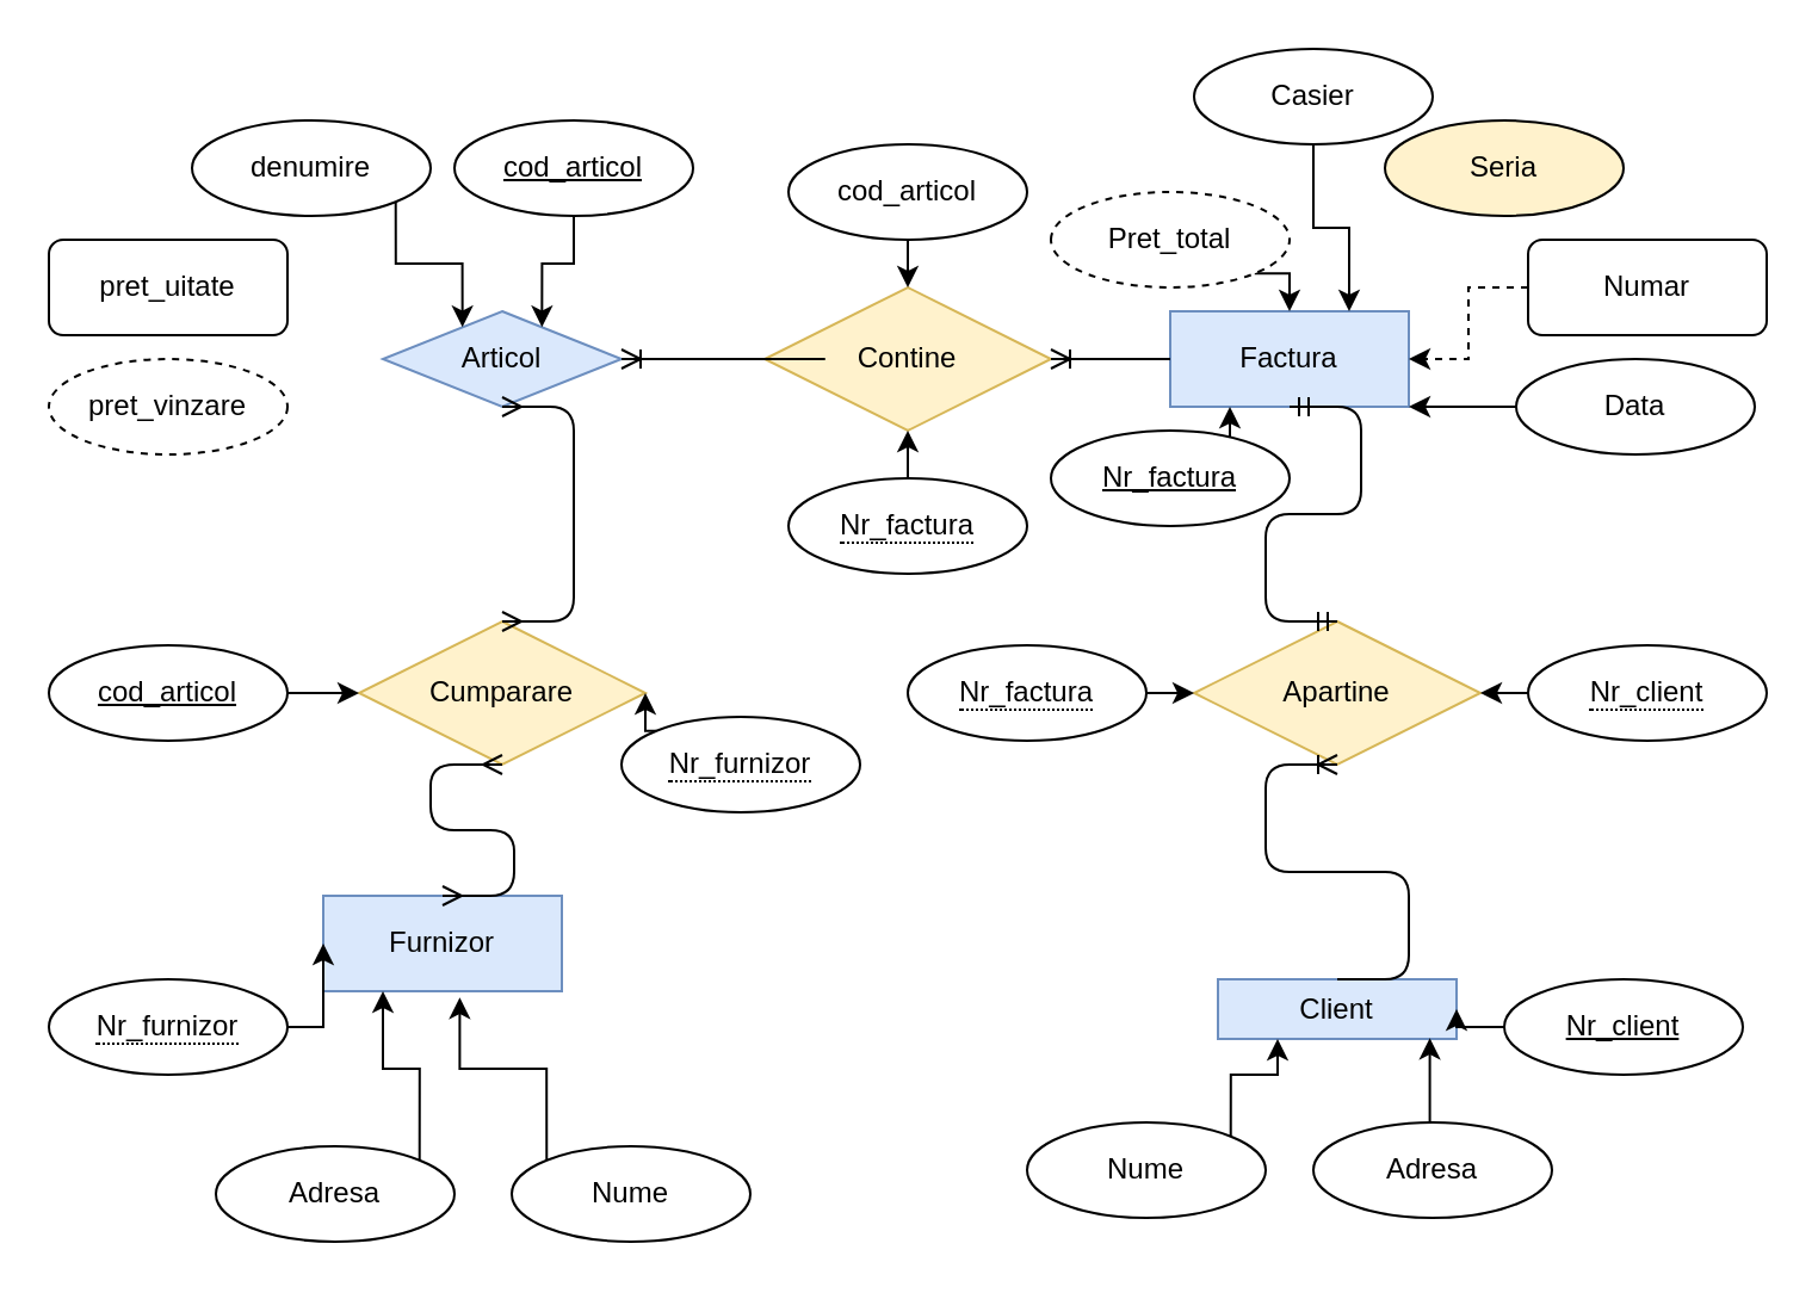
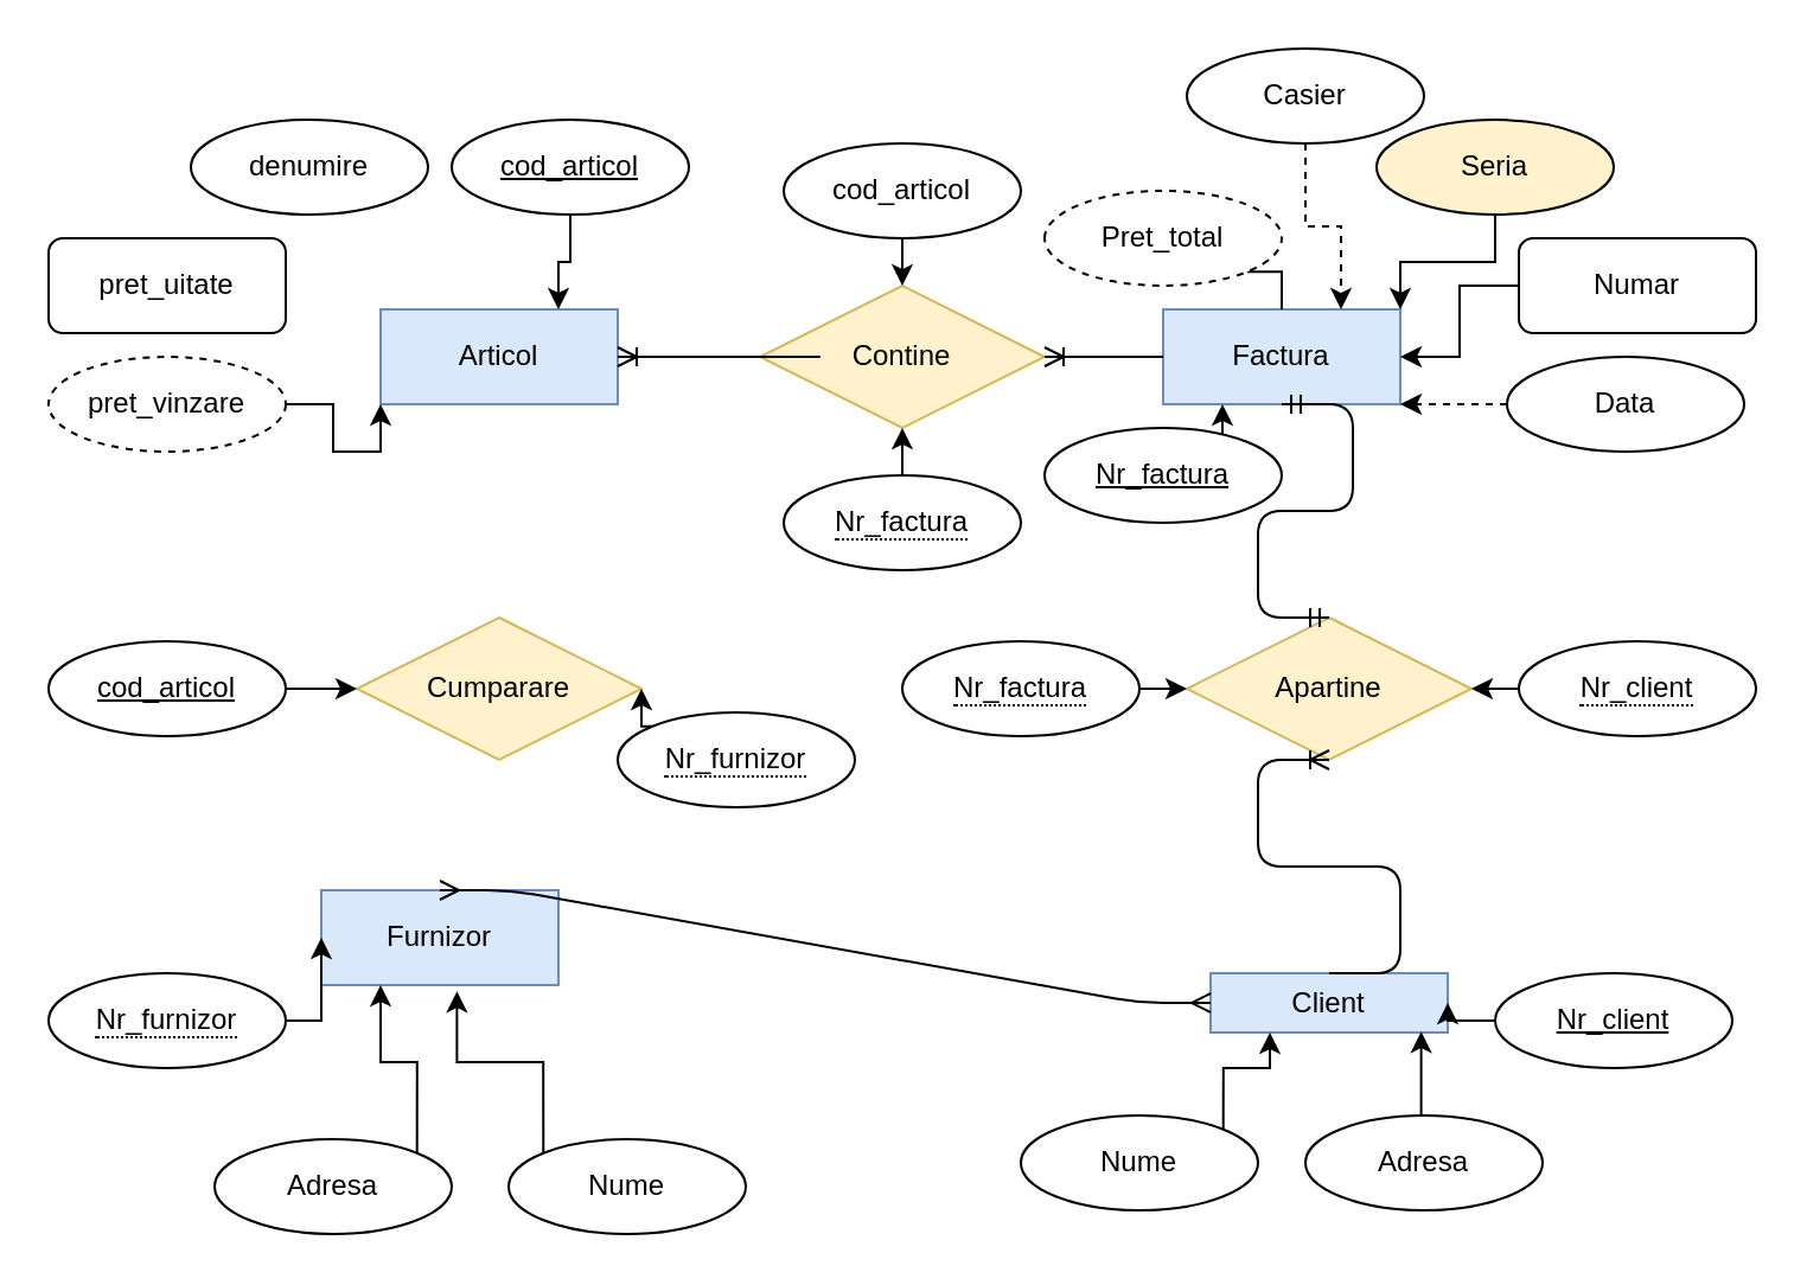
- <mxCell id="25" style="edgeStyle=orthogonalEdgeStyle;rounded=0;orthogonalLoop=1;jettySize=auto;html=1;exitX=0.5;exitY=0;exitDx=0;exitDy=0;entryX=0.75;entryY=0;entryDx=0;entryDy=0;" edge="1" parent="1" source="26" target="3"><mxGeometry relative="1" as="geometry" /></mxCell>
+ <mxCell id="25" style="edgeStyle=orthogonalEdgeStyle;rounded=0;orthogonalLoop=1;jettySize=auto;html=1;exitX=0.5;exitY=0;exitDx=0;exitDy=0;entryX=0.75;entryY=0;entryDx=0;entryDy=0;dashed=1;" edge="1" parent="1" source="26" target="3"><mxGeometry relative="1" as="geometry" /></mxCell>
- <mxCell id="9" style="edgeStyle=orthogonalEdgeStyle;rounded=0;orthogonalLoop=1;jettySize=auto;html=1;exitX=1;exitY=1;exitDx=0;exitDy=0;entryX=0.25;entryY=0;entryDx=0;entryDy=0;" edge="1" parent="1" source="10" target="2"><mxGeometry relative="1" as="geometry" /></mxCell>
+ <mxCell id="27" style="edgeStyle=orthogonalEdgeStyle;rounded=0;orthogonalLoop=1;jettySize=auto;html=1;exitX=0.5;exitY=0;exitDx=0;exitDy=0;entryX=1;entryY=0;entryDx=0;entryDy=0;" edge="1" parent="1" source="28" target="3"><mxGeometry relative="1" as="geometry" /></mxCell>
- <mxCell id="23" style="edgeStyle=orthogonalEdgeStyle;rounded=0;orthogonalLoop=1;jettySize=auto;html=1;exitX=0;exitY=0;exitDx=0;exitDy=0;entryX=0.5;entryY=0;entryDx=0;entryDy=0;" edge="1" parent="1" source="24" target="3"><mxGeometry relative="1" as="geometry" /></mxCell>
+ <mxCell id="23" style="edgeStyle=orthogonalEdgeStyle;rounded=0;orthogonalLoop=1;jettySize=auto;html=1;exitX=0;exitY=0;exitDx=0;exitDy=0;entryX=0.5;entryY=0;entryDx=0;entryDy=0;endArrow=none;" edge="1" parent="1" source="24" target="3"><mxGeometry relative="1" as="geometry" /></mxCell>
- <mxCell id="29" style="edgeStyle=orthogonalEdgeStyle;rounded=0;orthogonalLoop=1;jettySize=auto;html=1;exitX=1;exitY=0.5;exitDx=0;exitDy=0;entryX=1;entryY=0.5;entryDx=0;entryDy=0;dashed=1;" edge="1" parent="1" source="30" target="3"><mxGeometry relative="1" as="geometry" /></mxCell>
+ <mxCell id="29" style="edgeStyle=orthogonalEdgeStyle;rounded=0;orthogonalLoop=1;jettySize=auto;html=1;exitX=1;exitY=0.5;exitDx=0;exitDy=0;entryX=1;entryY=0.5;entryDx=0;entryDy=0;" edge="1" parent="1" source="30" target="3"><mxGeometry relative="1" as="geometry" /></mxCell>
- <mxCell id="2" value="Articol" style="rhombus;whiteSpace=wrap;html=1;align=center;fillColor=#dae8fc;strokeColor=#6c8ebf;" vertex="1" parent="1"><mxGeometry x="160" y="130" width="100" height="40" as="geometry" /></mxCell>
+ <mxCell id="2" value="Articol" style="whiteSpace=wrap;html=1;align=center;fillColor=#dae8fc;strokeColor=#6c8ebf;" vertex="1" parent="1"><mxGeometry x="160" y="130" width="100" height="40" as="geometry" /></mxCell>
- <mxCell id="31" value="" style="edgeStyle=orthogonalEdgeStyle;rounded=0;orthogonalLoop=1;jettySize=auto;html=1;" edge="1" parent="1" source="32" target="3"><mxGeometry relative="1" as="geometry"><Array as="points"><mxPoint x="610" y="170" /><mxPoint x="610" y="170" /></Array></mxGeometry></mxCell>
+ <mxCell id="31" value="" style="edgeStyle=orthogonalEdgeStyle;rounded=0;orthogonalLoop=1;jettySize=auto;html=1;dashed=1;" edge="1" parent="1" source="32" target="3"><mxGeometry relative="1" as="geometry"><Array as="points"><mxPoint x="610" y="170" /><mxPoint x="610" y="170" /></Array></mxGeometry></mxCell>
+ <mxCell id="14" style="edgeStyle=orthogonalEdgeStyle;rounded=0;orthogonalLoop=1;jettySize=auto;html=1;exitX=1;exitY=0.5;exitDx=0;exitDy=0;entryX=0;entryY=1;entryDx=0;entryDy=0;" edge="1" parent="1" source="15" target="2"><mxGeometry relative="1" as="geometry" /></mxCell>
- <mxCell id="17" value="" style="edgeStyle=entityRelationEdgeStyle;fontSize=12;html=1;endArrow=ERmany;startArrow=ERmany;entryX=0.5;entryY=1;entryDx=0;entryDy=0;exitX=0.5;exitY=0;exitDx=0;exitDy=0;" edge="1" parent="1" source="8" target="2"><mxGeometry width="100" height="100" relative="1" as="geometry"><mxPoint x="300" y="390" as="sourcePoint" /><mxPoint x="400" y="290" as="targetPoint" /></mxGeometry></mxCell>
- <mxCell id="18" value="" style="edgeStyle=entityRelationEdgeStyle;fontSize=12;html=1;endArrow=ERmany;startArrow=ERmany;exitX=0.5;exitY=0;exitDx=0;exitDy=0;entryX=0.5;entryY=1;entryDx=0;entryDy=0;" edge="1" parent="1" source="5" target="8"><mxGeometry width="100" height="100" relative="1" as="geometry"><mxPoint x="380" y="410" as="sourcePoint" /><mxPoint x="380" y="320" as="targetPoint" /></mxGeometry></mxCell>
+ <mxCell id="18" value="" style="edgeStyle=entityRelationEdgeStyle;fontSize=12;html=1;endArrow=ERmany;startArrow=ERmany;exitX=0.5;exitY=0;exitDx=0;exitDy=0;" edge="1" parent="1" source="5" target="4"><mxGeometry width="100" height="100" relative="1" as="geometry"><mxPoint x="380" y="410" as="sourcePoint" /><mxPoint x="380" y="320" as="targetPoint" /></mxGeometry></mxCell>
